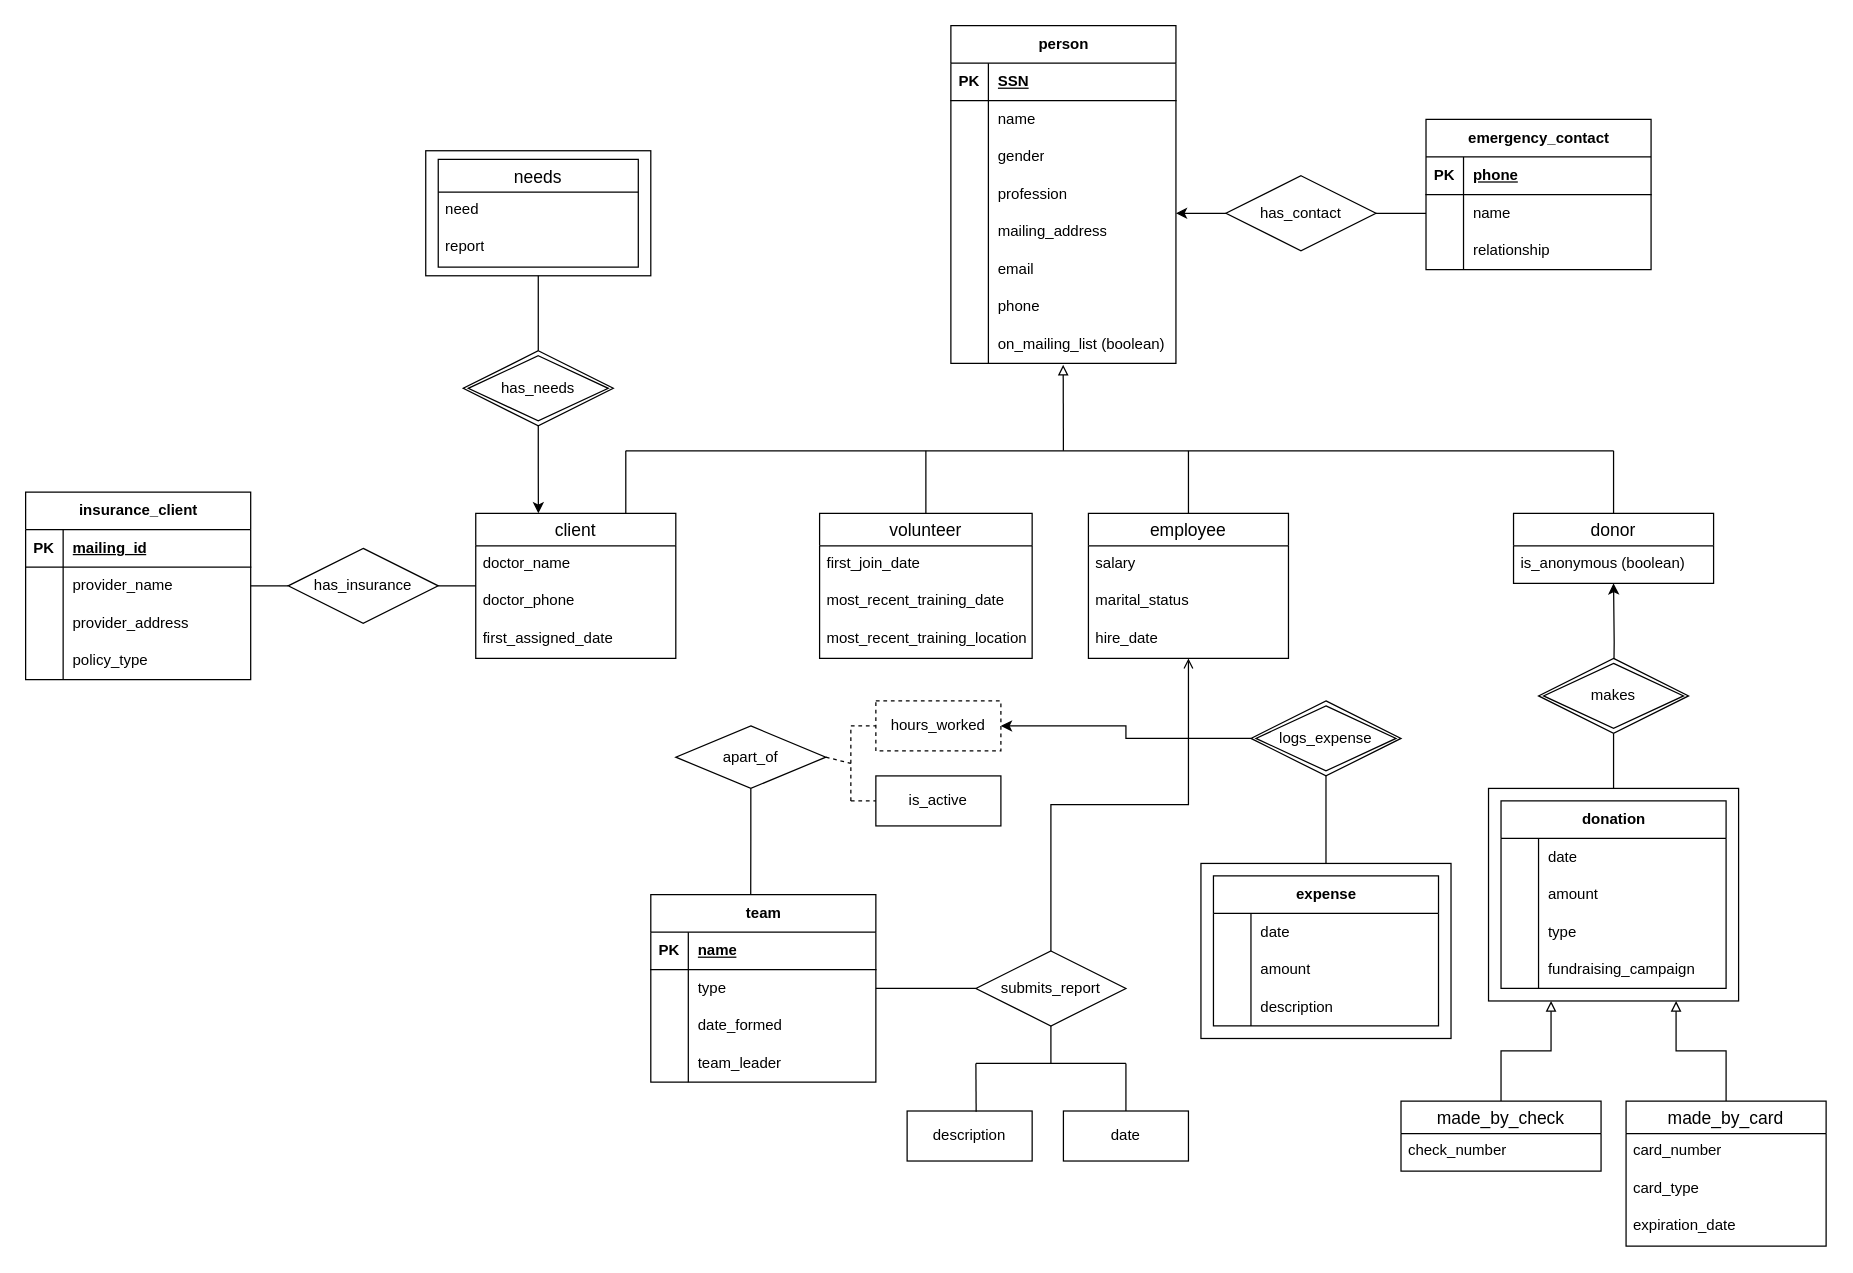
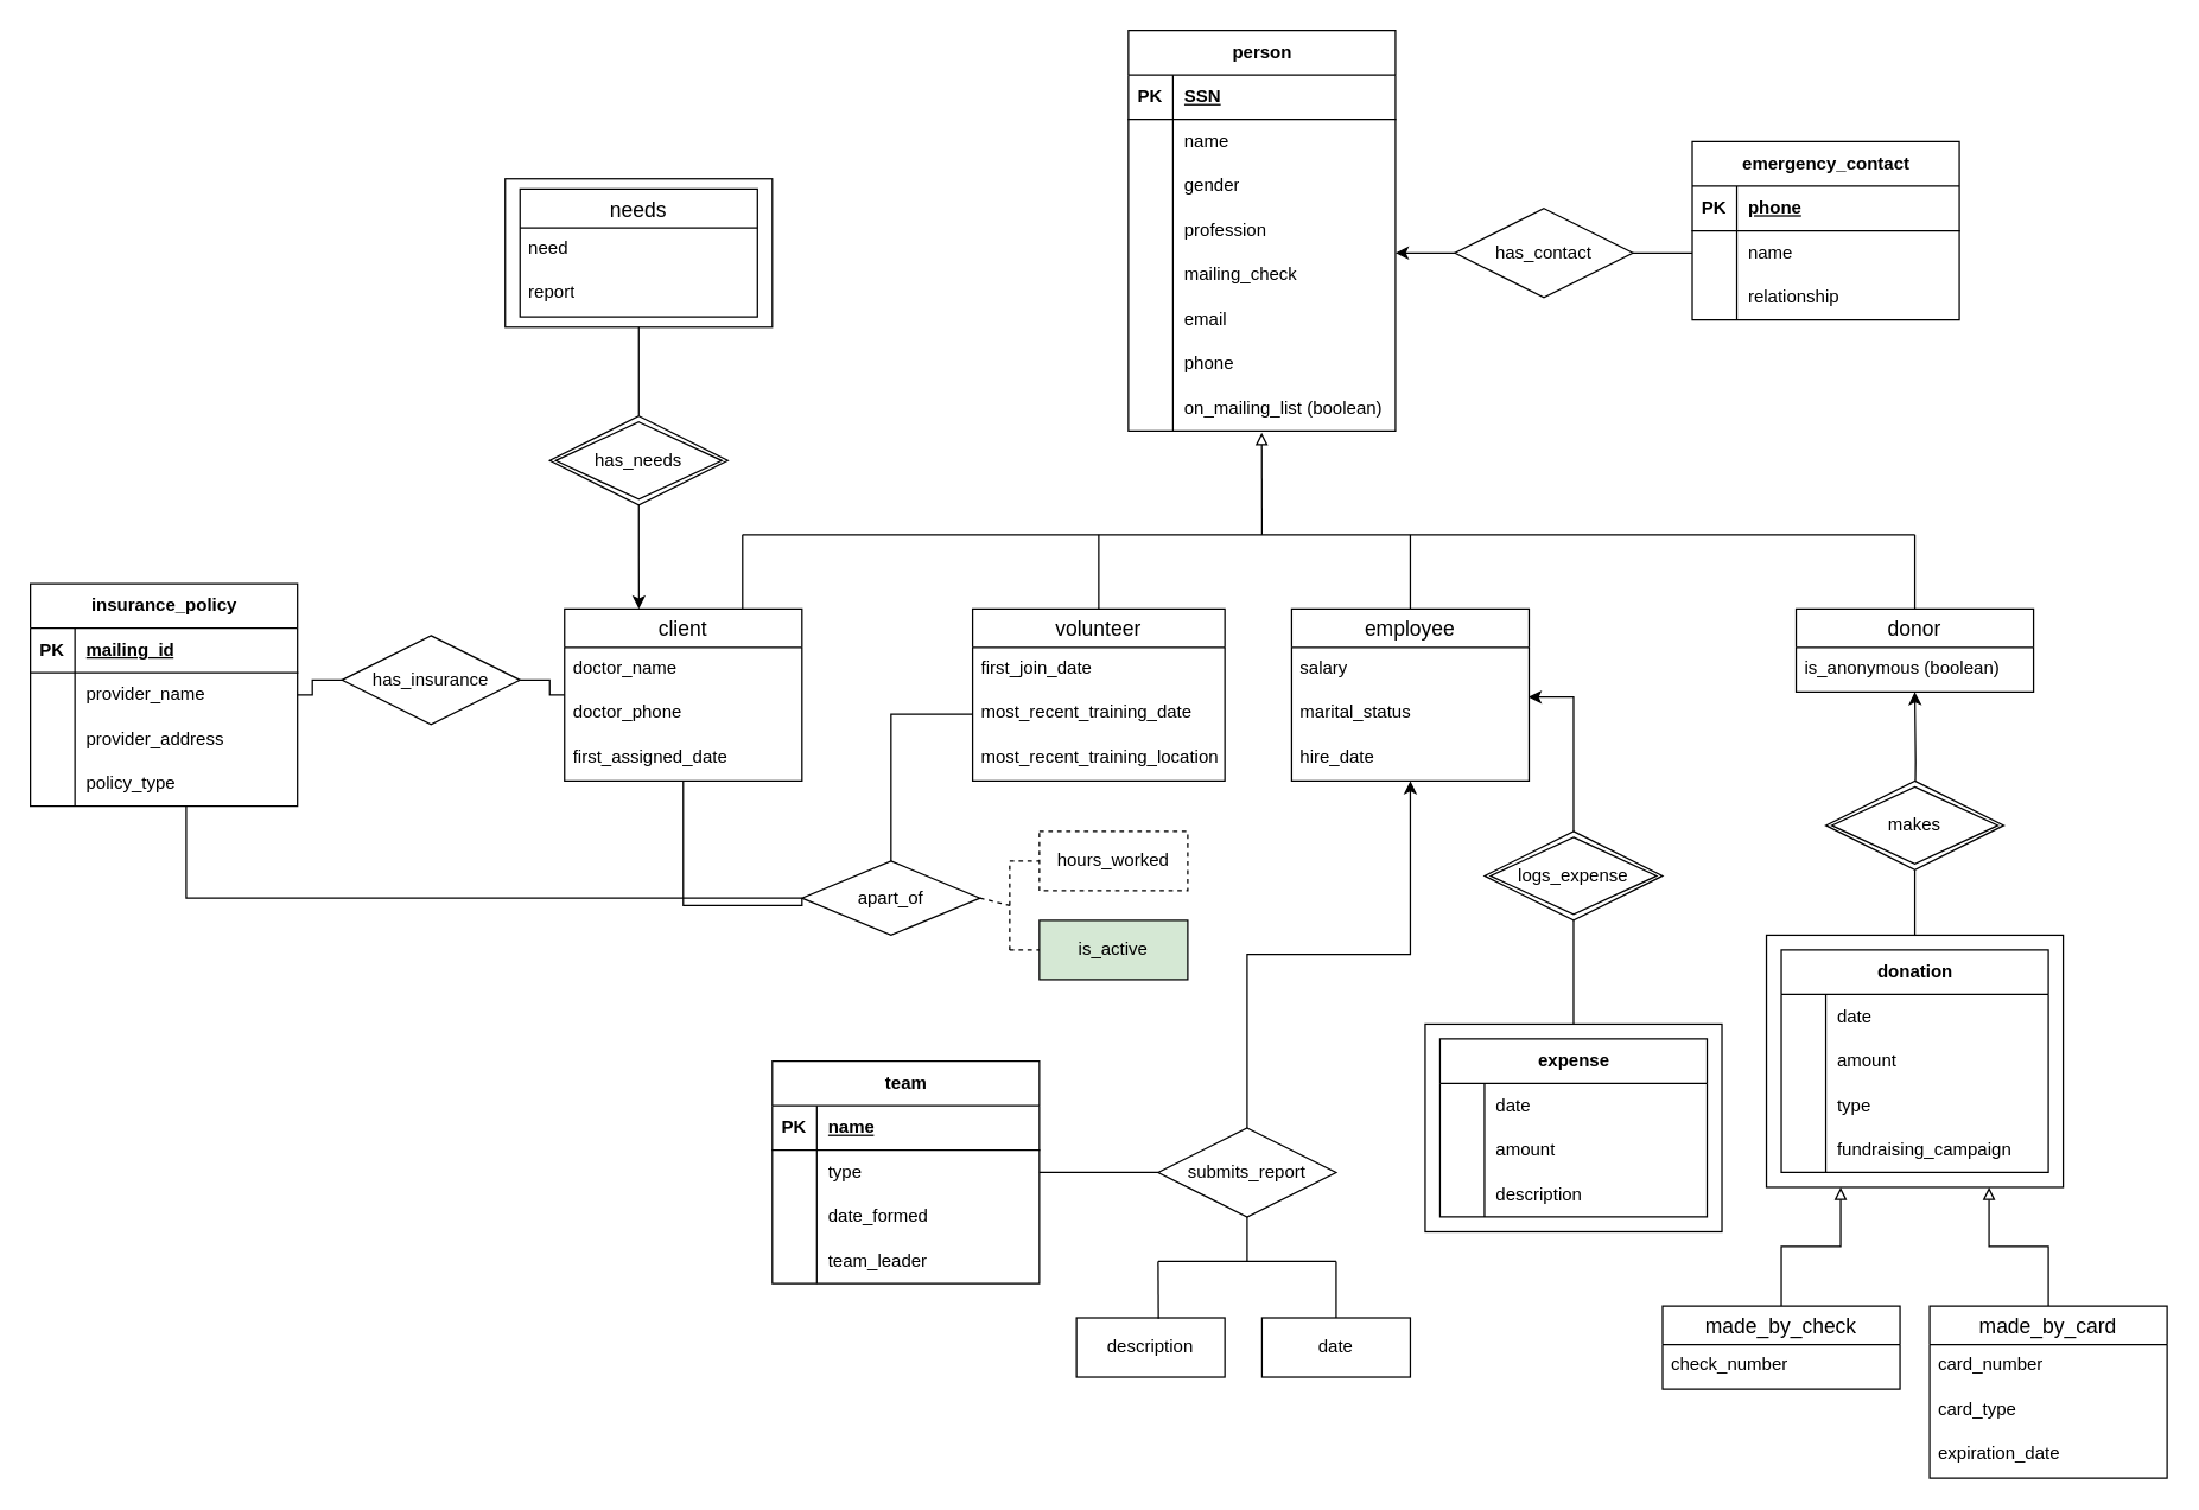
- <mxCell id="17" value="mailing_address" style="shape=partialRectangle;connectable=0;fillColor=none;top=0;left=0;bottom=0;right=0;align=left;spacingLeft=6;overflow=hidden;whiteSpace=wrap;html=1;" parent="15" vertex="1"><mxGeometry x="30" width="150" height="30" as="geometry"><mxRectangle width="150" height="30" as="alternateBounds" /></mxGeometry></mxCell>
+ <mxCell id="17" value="mailing_check" style="shape=partialRectangle;connectable=0;fillColor=none;top=0;left=0;bottom=0;right=0;align=left;spacingLeft=6;overflow=hidden;whiteSpace=wrap;html=1;" parent="15" vertex="1"><mxGeometry x="30" width="150" height="30" as="geometry"><mxRectangle width="150" height="30" as="alternateBounds" /></mxGeometry></mxCell>
- <mxCell id="54" value="insurance_client" style="shape=table;startSize=30;container=1;collapsible=1;childLayout=tableLayout;fixedRows=1;rowLines=0;fontStyle=1;align=center;resizeLast=1;html=1;" parent="1" vertex="1"><mxGeometry x="20" y="393" width="180" height="150" as="geometry" /></mxCell>
+ <mxCell id="54" value="insurance_policy" style="shape=table;startSize=30;container=1;collapsible=1;childLayout=tableLayout;fixedRows=1;rowLines=0;fontStyle=1;align=center;resizeLast=1;html=1;" parent="1" vertex="1"><mxGeometry x="20" y="393" width="180" height="150" as="geometry" /></mxCell>
- <mxCell id="116" value="has_insurance" style="shape=rhombus;perimeter=rhombusPerimeter;whiteSpace=wrap;html=1;align=center;" parent="1" vertex="1"><mxGeometry x="230" y="438" width="120" height="60" as="geometry" /></mxCell>
+ <mxCell id="116" value="has_insurance" style="shape=rhombus;perimeter=rhombusPerimeter;whiteSpace=wrap;html=1;align=center;" parent="1" vertex="1"><mxGeometry x="230" y="428" width="120" height="60" as="geometry" /></mxCell>
+ <mxCell id="107" style="edgeStyle=orthogonalEdgeStyle;rounded=0;orthogonalLoop=1;jettySize=auto;html=1;entryX=0;entryY=0.5;entryDx=0;entryDy=0;endArrow=none;endFill=0;" parent="1" source="109" target="29" edge="1"><mxGeometry relative="1" as="geometry"><Array as="points"><mxPoint x="600" y="481" /></Array></mxGeometry></mxCell>
- <mxCell id="110" style="edgeStyle=orthogonalEdgeStyle;rounded=0;orthogonalLoop=1;jettySize=auto;html=1;entryX=0.5;entryY=1;entryDx=0;entryDy=0;endArrow=open;" parent="1" source="111" target="31" edge="1"><mxGeometry relative="1" as="geometry" /></mxCell>
+ <mxCell id="110" style="edgeStyle=orthogonalEdgeStyle;rounded=0;orthogonalLoop=1;jettySize=auto;html=1;entryX=0.5;entryY=1;entryDx=0;entryDy=0;" parent="1" source="111" target="31" edge="1"><mxGeometry relative="1" as="geometry" /></mxCell>
- <mxCell id="147" style="edgeStyle=orthogonalEdgeStyle;rounded=0;orthogonalLoop=1;jettySize=auto;html=1;" parent="1" source="128" target="132" edge="1"><mxGeometry relative="1" as="geometry" /></mxCell>
+ <mxCell id="147" style="edgeStyle=orthogonalEdgeStyle;rounded=0;orthogonalLoop=1;jettySize=auto;html=1;entryX=0.997;entryY=0.115;entryDx=0;entryDy=0;entryPerimeter=0;" parent="1" source="128" target="33" edge="1"><mxGeometry relative="1" as="geometry" /></mxCell>
+ <mxCell id="108" style="edgeStyle=orthogonalEdgeStyle;rounded=0;orthogonalLoop=1;jettySize=auto;html=1;entryX=0.5;entryY=1;entryDx=0;entryDy=0;endArrow=none;endFill=0;exitX=0;exitY=0.5;exitDx=0;exitDy=0;" parent="1" source="109" target="35" edge="1"><mxGeometry relative="1" as="geometry"><mxPoint x="460" as="targetPoint" y="530" /><Array as="points"><mxPoint x="460" y="610" /></Array></mxGeometry></mxCell>
- <mxCell id="131" value="is_active" style="whiteSpace=wrap;html=1;align=center;" parent="1" vertex="1"><mxGeometry x="700" y="620" width="100" height="40" as="geometry" /></mxCell>
+ <mxCell id="131" value="is_active" style="whiteSpace=wrap;html=1;align=center;fillColor=#d5e8d4;" parent="1" vertex="1"><mxGeometry x="700" y="620" width="100" height="40" as="geometry" /></mxCell>
- <mxCell id="146" style="edgeStyle=orthogonalEdgeStyle;rounded=0;orthogonalLoop=1;jettySize=auto;html=1;entryX=0.444;entryY=-0.004;entryDx=0;entryDy=0;entryPerimeter=0;endArrow=none;endFill=0;" parent="1" source="109" target="41" edge="1"><mxGeometry relative="1" as="geometry" /></mxCell>
+ <mxCell id="146" style="edgeStyle=orthogonalEdgeStyle;rounded=0;orthogonalLoop=1;jettySize=auto;html=1;endArrow=none;endFill=0;" parent="1" source="109" target="66" edge="1"><mxGeometry relative="1" as="geometry" /></mxCell>
